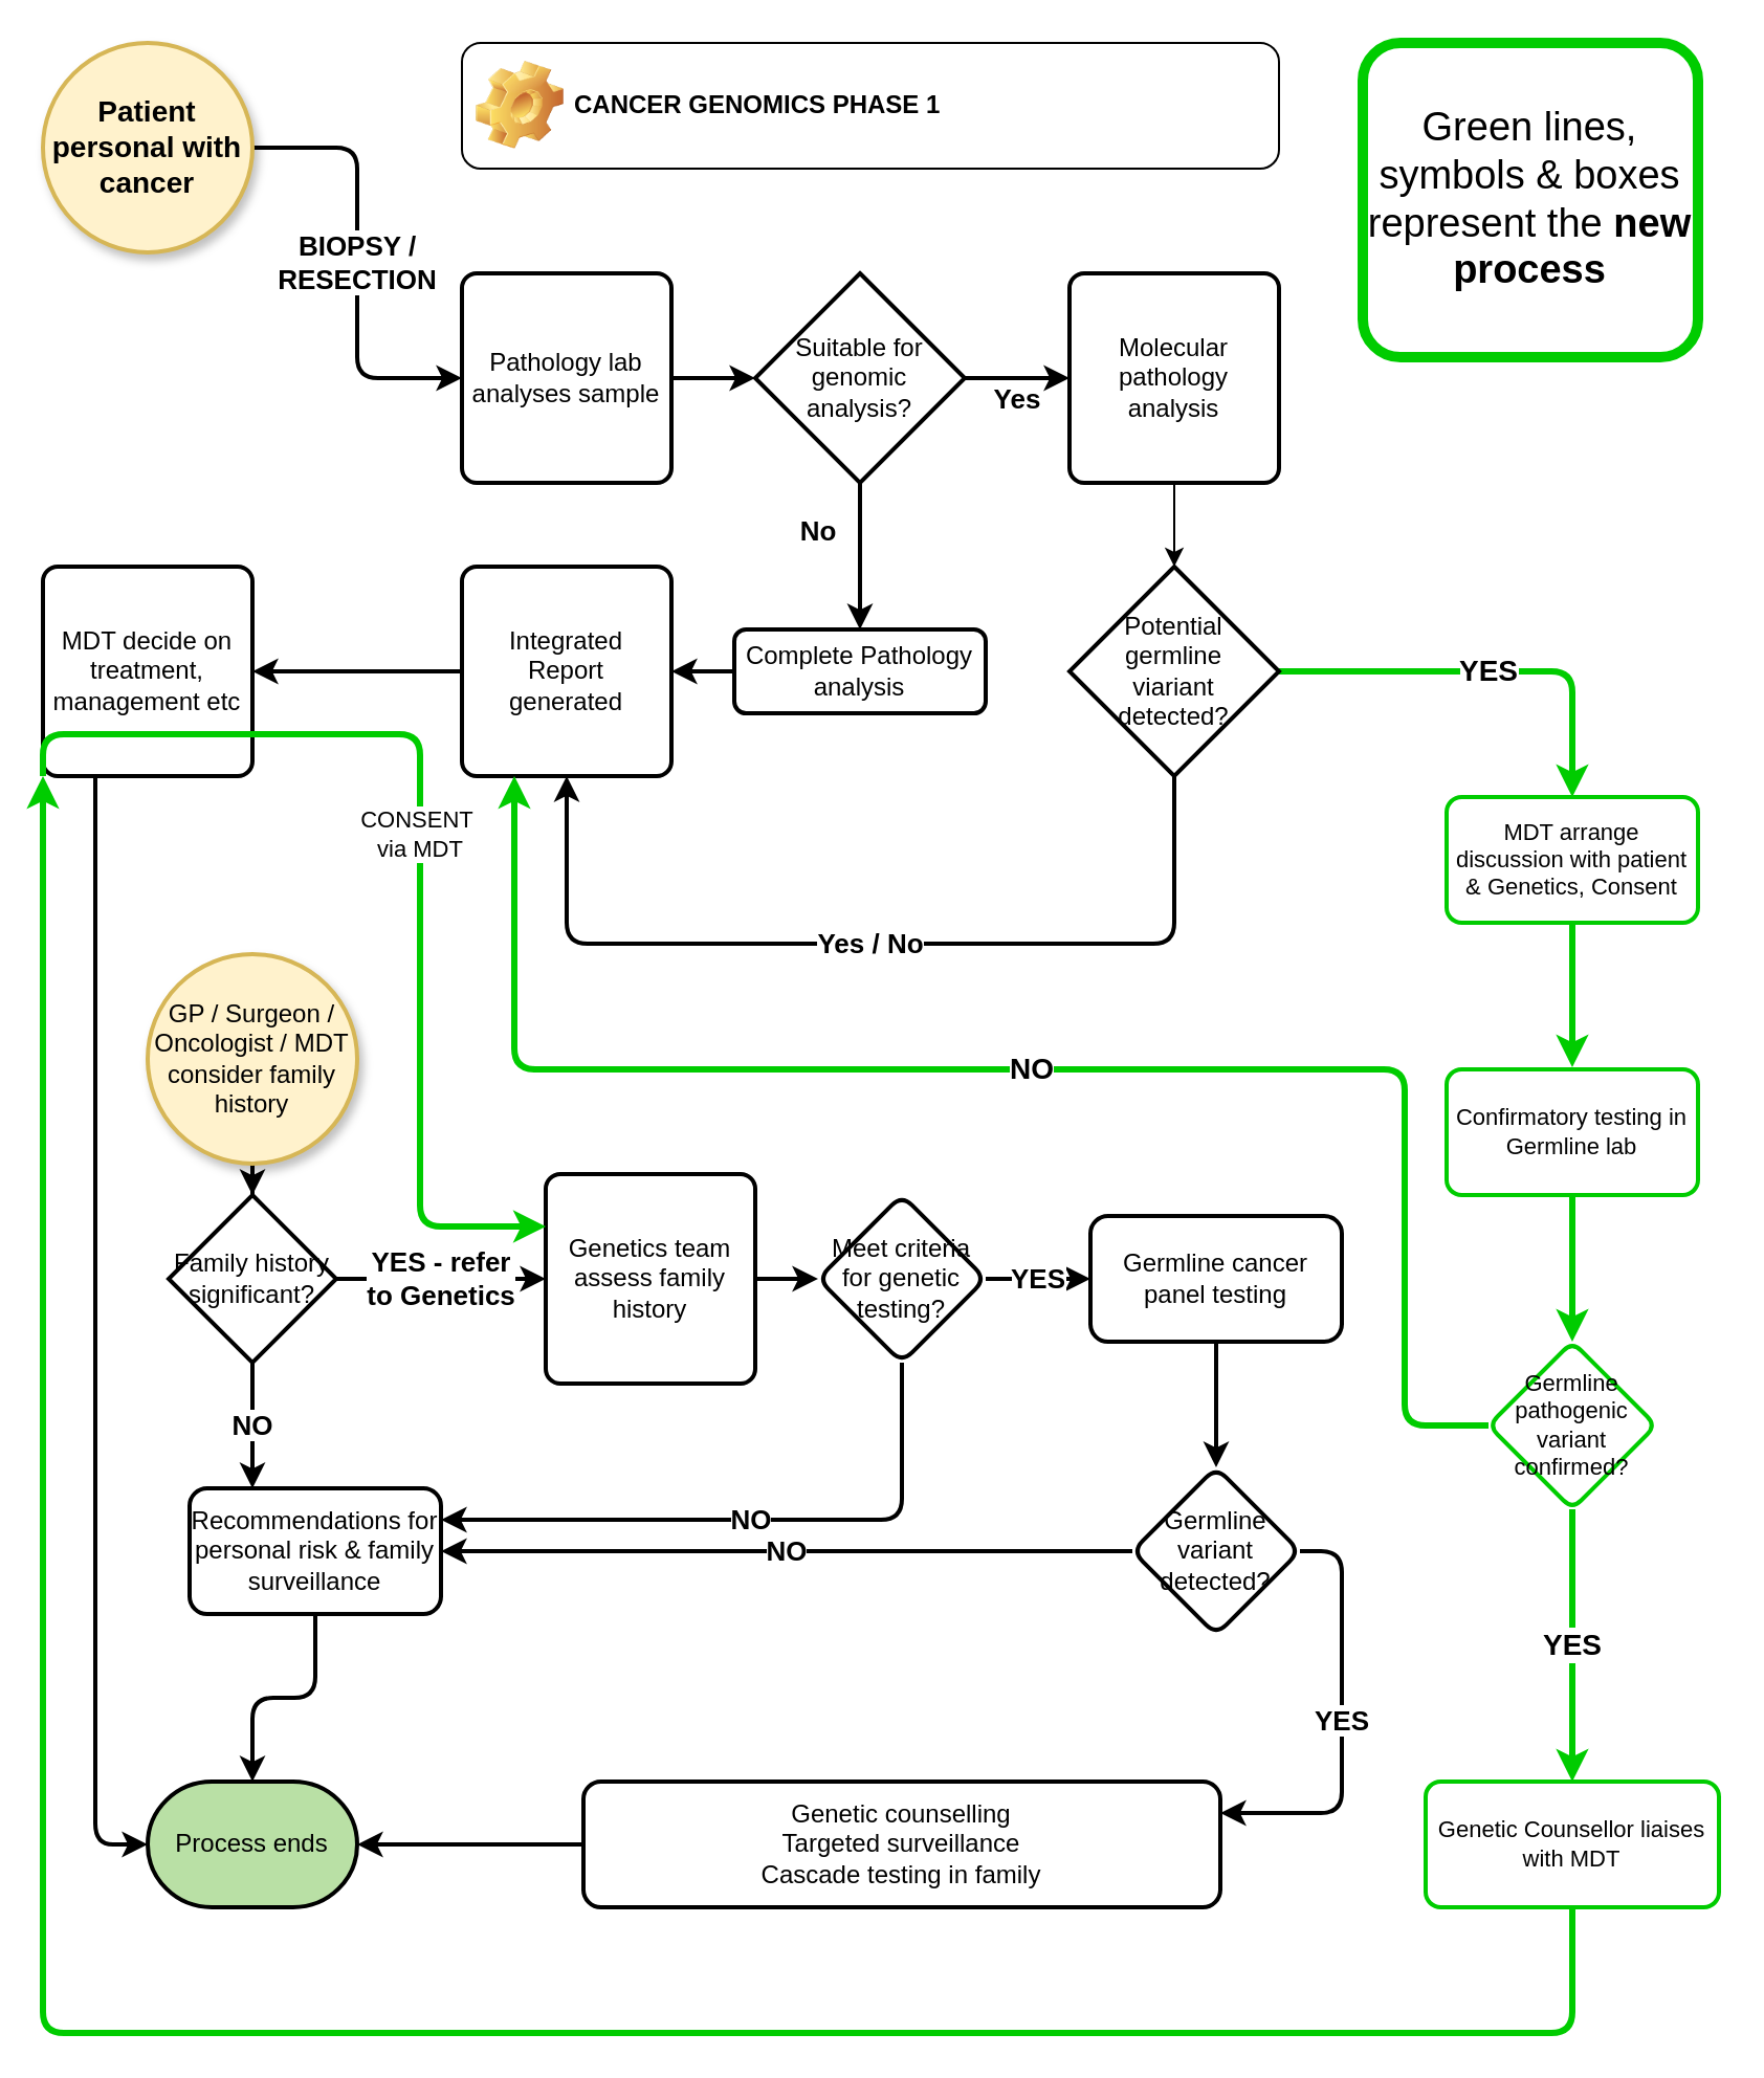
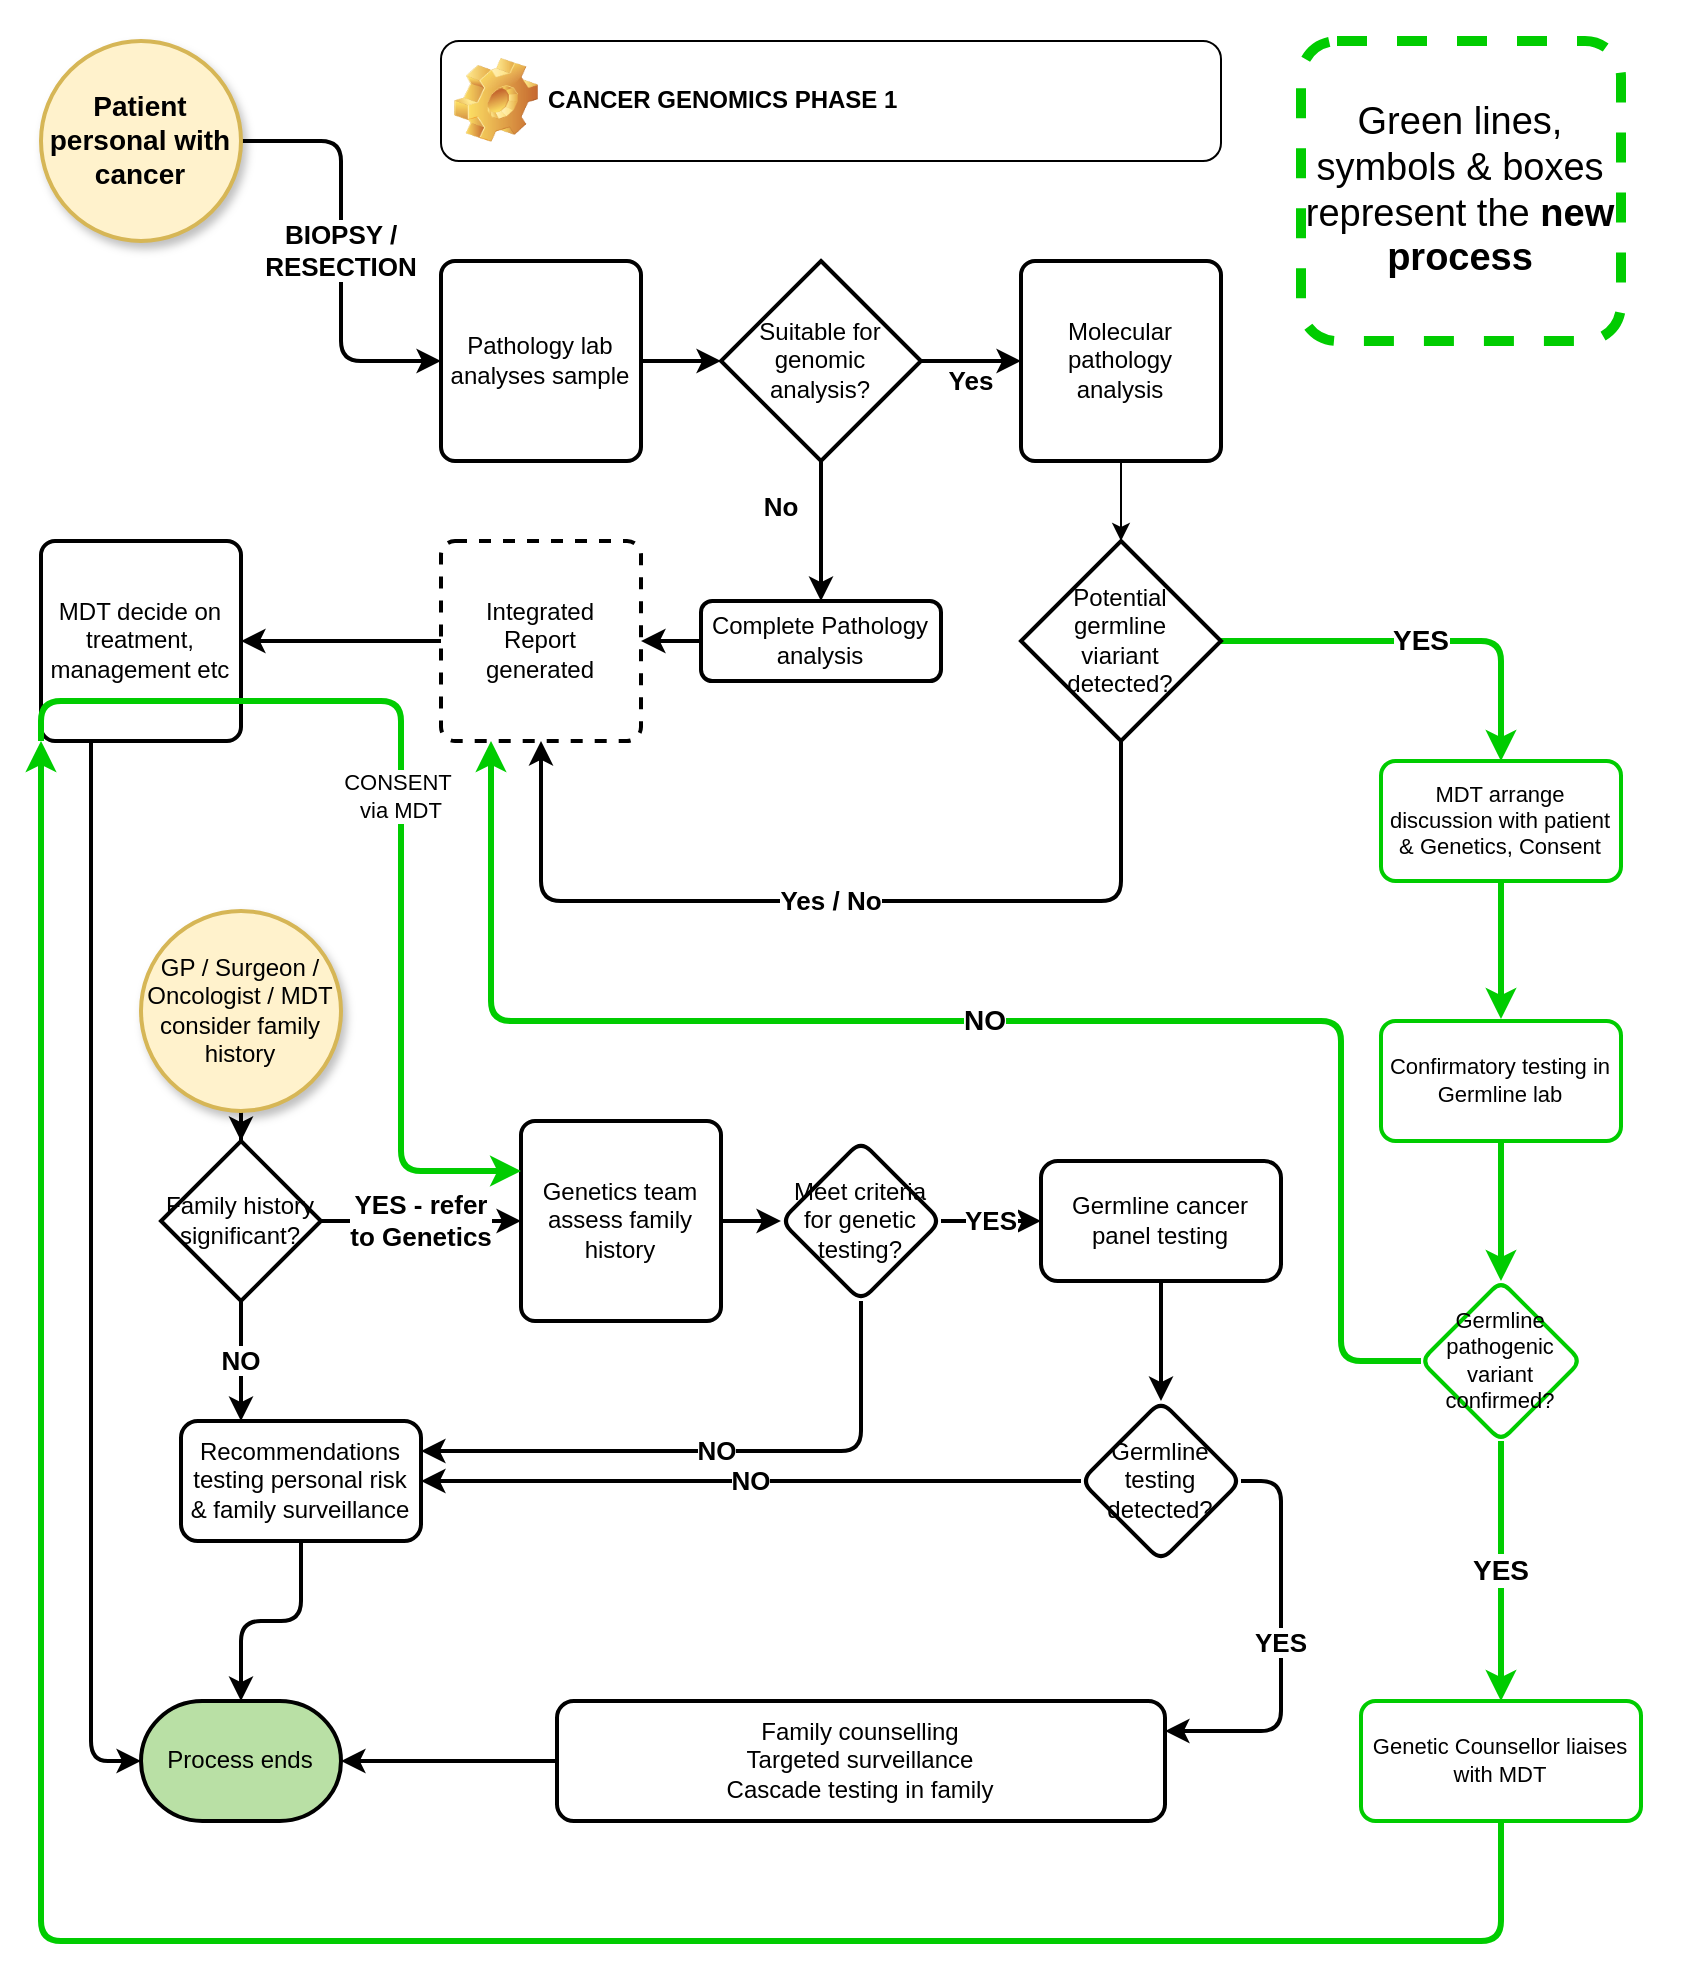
- <mxCell id="48" value="Green lines, symbols &amp;amp; boxes represent the &lt;b style=&quot;font-size: 19px;&quot;&gt;new process&lt;/b&gt;" style="rounded=1;whiteSpace=wrap;html=1;fontFamily=Helvetica;fontSize=19;fontColor=default;strokeColor=#00CC00;strokeWidth=5;arcSize=12;" parent="1" vertex="1"><mxGeometry x="650" y="20" width="160" height="150" as="geometry" /></mxCell>
+ <mxCell id="48" value="Green lines, symbols &amp;amp; boxes represent the &lt;b style=&quot;font-size: 19px;&quot;&gt;new process&lt;/b&gt;" style="rounded=1;whiteSpace=wrap;html=1;fontFamily=Helvetica;fontSize=19;fontColor=default;strokeColor=#00CC00;strokeWidth=5;arcSize=12;dashed=1;" parent="1" vertex="1"><mxGeometry x="650" y="20" width="160" height="150" as="geometry" /></mxCell>
- <mxCell id="16" value="Integrated &lt;br&gt;Report &lt;br&gt;generated" style="rounded=1;whiteSpace=wrap;html=1;absoluteArcSize=1;arcSize=14;strokeWidth=2;" parent="1" vertex="1"><mxGeometry x="220" y="270" width="100" height="100" as="geometry" /></mxCell>
+ <mxCell id="16" value="Integrated &lt;br&gt;Report &lt;br&gt;generated" style="rounded=1;whiteSpace=wrap;html=1;absoluteArcSize=1;arcSize=14;strokeWidth=2;dashed=1;" parent="1" vertex="1"><mxGeometry x="220" y="270" width="100" height="100" as="geometry" /></mxCell>
- <mxCell id="33" value="Recommendations for personal risk &amp;amp; family surveillance" style="whiteSpace=wrap;html=1;rounded=1;arcSize=14;strokeWidth=2;" parent="1" vertex="1"><mxGeometry x="90" y="710" width="120" height="60" as="geometry" /></mxCell>
+ <mxCell id="33" value="Recommendations testing personal risk &amp;amp; family surveillance" style="whiteSpace=wrap;html=1;rounded=1;arcSize=14;strokeWidth=2;" parent="1" vertex="1"><mxGeometry x="90" y="710" width="120" height="60" as="geometry" /></mxCell>
- <mxCell id="38" value="Germline&lt;br&gt;variant&lt;br&gt;detected?" style="rhombus;whiteSpace=wrap;html=1;rounded=1;arcSize=14;strokeWidth=2;" parent="1" vertex="1"><mxGeometry x="540" y="700" width="80" height="80" as="geometry" /></mxCell>
+ <mxCell id="38" value="Germline&lt;br&gt;testing&lt;br&gt;detected?" style="rhombus;whiteSpace=wrap;html=1;rounded=1;arcSize=14;strokeWidth=2;" parent="1" vertex="1"><mxGeometry x="540" y="700" width="80" height="80" as="geometry" /></mxCell>
- <mxCell id="40" value="Genetic counselling&lt;br&gt;Targeted surveillance&lt;br&gt;Cascade testing in family" style="whiteSpace=wrap;html=1;rounded=1;arcSize=14;strokeWidth=2;" parent="1" vertex="1"><mxGeometry x="278" y="850" width="304" height="60" as="geometry" /></mxCell>
+ <mxCell id="40" value="Family counselling&lt;br&gt;Targeted surveillance&lt;br&gt;Cascade testing in family" style="whiteSpace=wrap;html=1;rounded=1;arcSize=14;strokeWidth=2;" parent="1" vertex="1"><mxGeometry x="278" y="850" width="304" height="60" as="geometry" /></mxCell>
